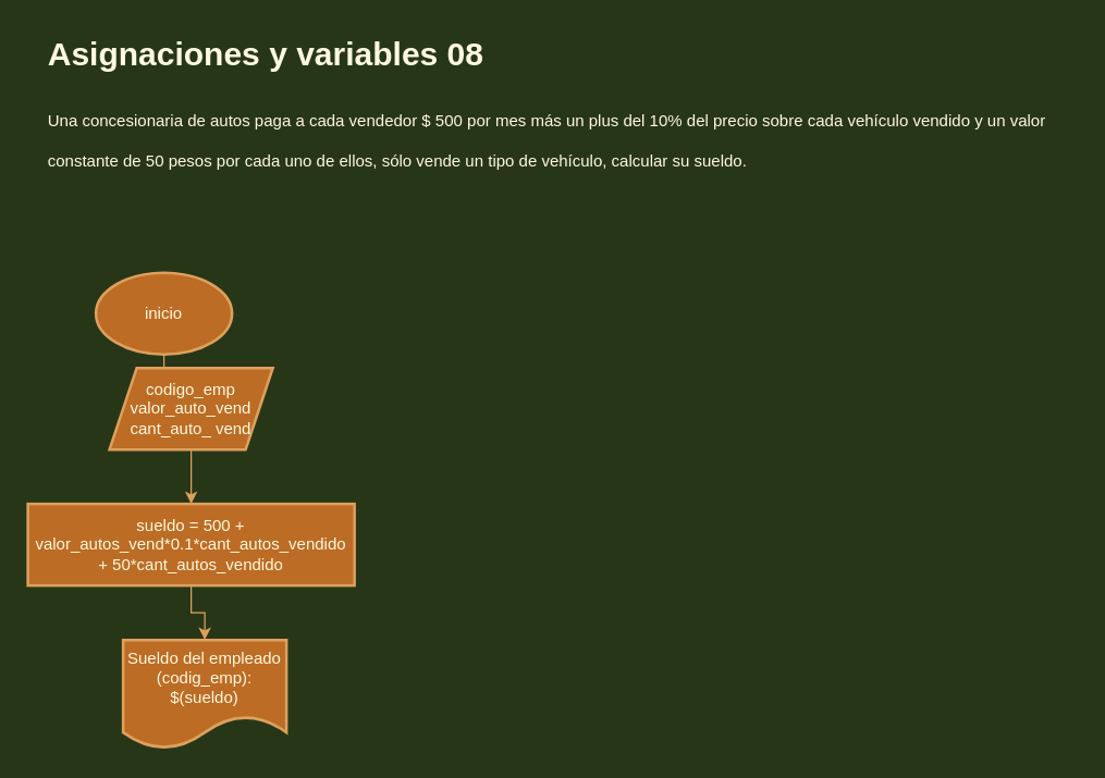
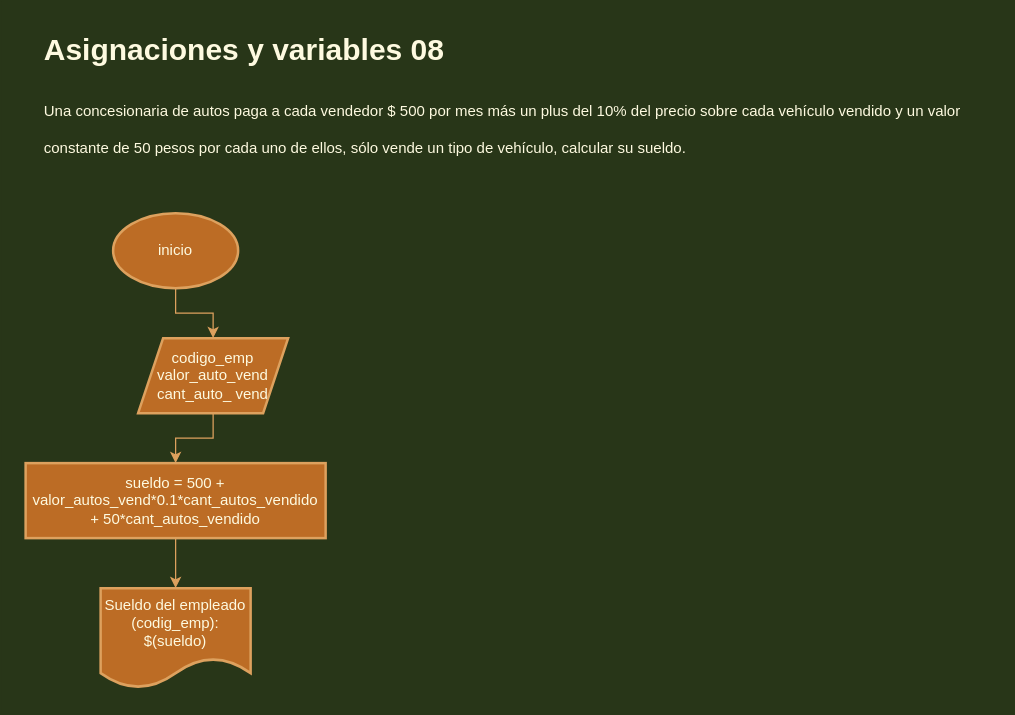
- <mxCell id="3" value="inicio" style="strokeWidth=2;html=1;shape=mxgraph.flowchart.start_1;whiteSpace=wrap;fillColor=#BC6C25;strokeColor=#DDA15E;fontColor=#FEFAE0;" vertex="1" parent="1"><mxGeometry x="70" y="200" width="100" height="60" as="geometry" /></mxCell>
+ <mxCell id="3" value="inicio" style="strokeWidth=2;html=1;shape=mxgraph.flowchart.start_1;whiteSpace=wrap;fillColor=#BC6C25;strokeColor=#DDA15E;fontColor=#FEFAE0;" vertex="1" parent="1"><mxGeometry x="90" y="170" width="100" height="60" as="geometry" /></mxCell>
- <mxCell id="6" value="codigo_emp&lt;br&gt;valor_auto_vend&lt;br&gt;cant_auto_ vend" style="shape=parallelogram;perimeter=parallelogramPerimeter;whiteSpace=wrap;html=1;fixedSize=1;strokeWidth=2;fillColor=#BC6C25;strokeColor=#DDA15E;fontColor=#FEFAE0;" vertex="1" parent="1"><mxGeometry x="80" y="270" width="120" height="60" as="geometry" /></mxCell>
+ <mxCell id="6" value="codigo_emp&lt;br&gt;valor_auto_vend&lt;br&gt;cant_auto_ vend" style="shape=parallelogram;perimeter=parallelogramPerimeter;whiteSpace=wrap;html=1;fixedSize=1;strokeWidth=2;fillColor=#BC6C25;strokeColor=#DDA15E;fontColor=#FEFAE0;" vertex="1" parent="1"><mxGeometry x="110" y="270" width="120" height="60" as="geometry" /></mxCell>
- <mxCell id="9" value="Sueldo del empleado (codig_emp): $(sueldo)" style="shape=document;whiteSpace=wrap;html=1;boundedLbl=1;strokeWidth=2;fillColor=#BC6C25;strokeColor=#DDA15E;fontColor=#FEFAE0;" vertex="1" parent="1"><mxGeometry x="90" y="470" width="120" height="80" as="geometry" /></mxCell>
+ <mxCell id="9" value="Sueldo del empleado (codig_emp): $(sueldo)" style="shape=document;whiteSpace=wrap;html=1;boundedLbl=1;strokeWidth=2;fillColor=#BC6C25;strokeColor=#DDA15E;fontColor=#FEFAE0;" vertex="1" parent="1"><mxGeometry x="80" y="470" width="120" height="80" as="geometry" /></mxCell>
